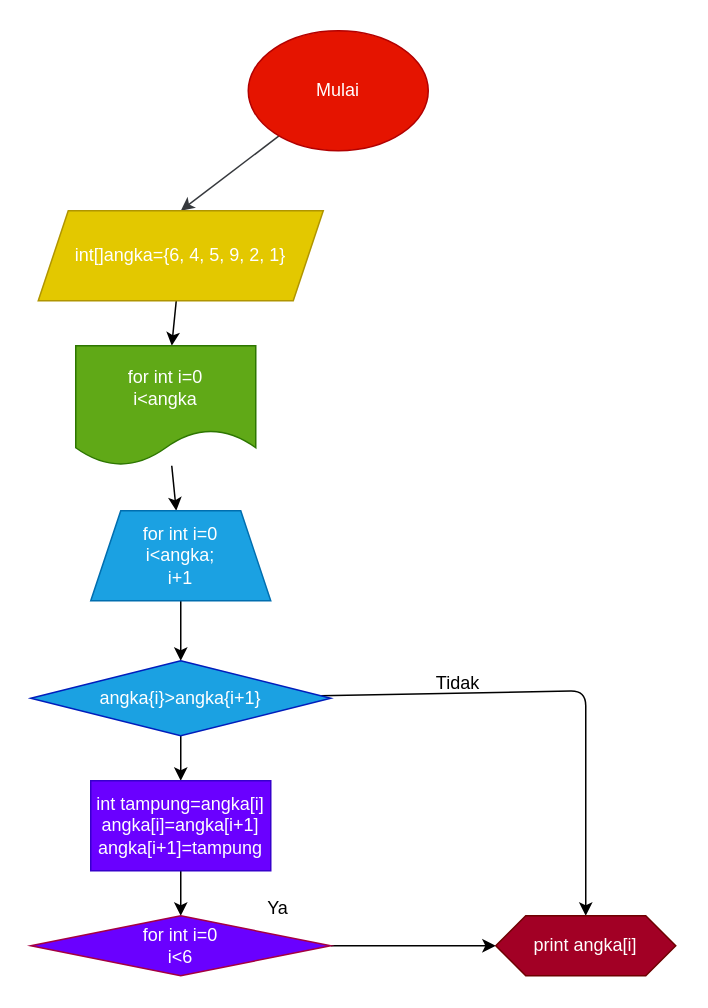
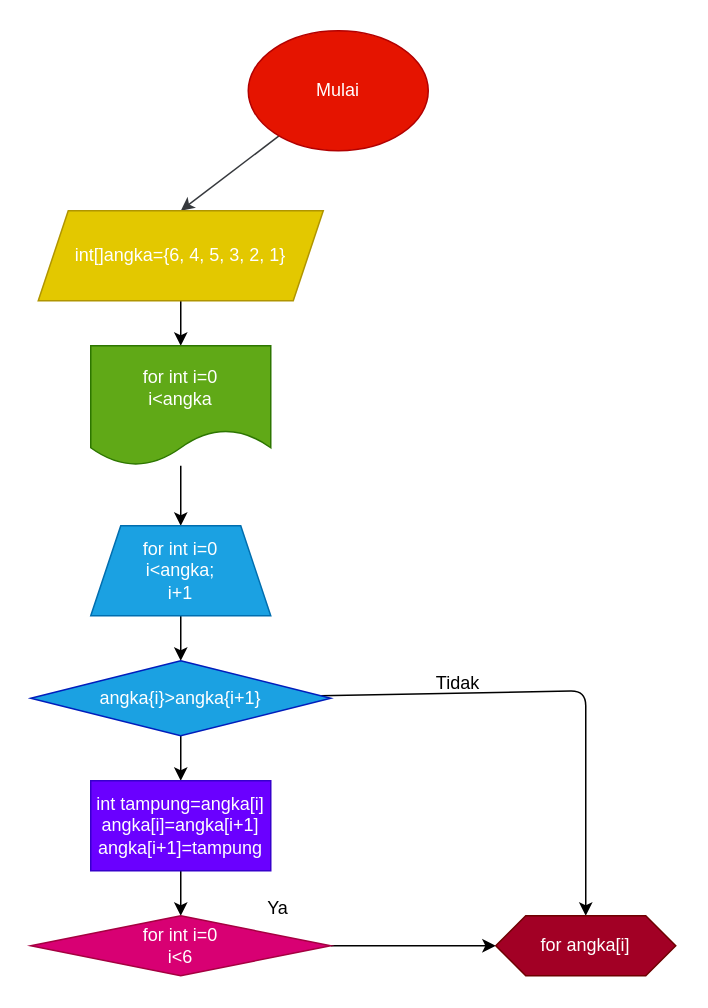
- <mxCell id="5" value="int[]angka={6, 4, 5, 9, 2, 1}" style="shape=parallelogram;perimeter=parallelogramPerimeter;whiteSpace=wrap;html=1;fixedSize=1;fillColor=#e3c800;fontColor=#FFFFFF;strokeColor=#B09500;" parent="1" vertex="1"><mxGeometry x="25" y="140" width="190" height="60" as="geometry" /></mxCell>
+ <mxCell id="5" value="int[]angka={6, 4, 5, 3, 2, 1}" style="shape=parallelogram;perimeter=parallelogramPerimeter;whiteSpace=wrap;html=1;fixedSize=1;fillColor=#e3c800;fontColor=#FFFFFF;strokeColor=#B09500;" parent="1" vertex="1"><mxGeometry x="25" y="140" width="190" height="60" as="geometry" /></mxCell>
- <mxCell id="7" value="for int i=0&lt;br&gt;i&amp;lt;angka" style="shape=document;whiteSpace=wrap;html=1;boundedLbl=1;fillColor=#60a917;strokeColor=#2D7600;fontColor=#FFFFFF;" parent="1" vertex="1"><mxGeometry x="50" y="230" width="120" height="80" as="geometry" /></mxCell>
+ <mxCell id="7" value="for int i=0&lt;br&gt;i&amp;lt;angka" style="shape=document;whiteSpace=wrap;html=1;boundedLbl=1;fillColor=#60a917;strokeColor=#2D7600;fontColor=#FFFFFF;" parent="1" vertex="1"><mxGeometry x="60" y="230" width="120" height="80" as="geometry" /></mxCell>
- <mxCell id="9" value="for int i=0&lt;br&gt;i&amp;lt;angka;&lt;br&gt;i+1" style="shape=trapezoid;perimeter=trapezoidPerimeter;whiteSpace=wrap;html=1;fixedSize=1;fillColor=#1ba1e2;fontColor=#FFFFFF;strokeColor=#006EAF;" parent="1" vertex="1"><mxGeometry x="60" y="340" width="120" height="60" as="geometry" /></mxCell>
+ <mxCell id="9" value="for int i=0&lt;br&gt;i&amp;lt;angka;&lt;br&gt;i+1" style="shape=trapezoid;perimeter=trapezoidPerimeter;whiteSpace=wrap;html=1;fixedSize=1;fillColor=#1ba1e2;fontColor=#FFFFFF;strokeColor=#006EAF;" parent="1" vertex="1"><mxGeometry x="60" y="350" width="120" height="60" as="geometry" /></mxCell>
- <mxCell id="16" value="for int i=0&lt;br&gt;i&amp;lt;6" style="rhombus;whiteSpace=wrap;html=1;fillColor=#6a00ff;fontColor=#FFFFFF;strokeColor=#A50040;" parent="1" vertex="1"><mxGeometry x="20" y="610" width="200" height="40" as="geometry" /></mxCell>
+ <mxCell id="16" value="for int i=0&lt;br&gt;i&amp;lt;6" style="rhombus;whiteSpace=wrap;html=1;fillColor=#d80073;fontColor=#FFFFFF;strokeColor=#A50040;" parent="1" vertex="1"><mxGeometry x="20" y="610" width="200" height="40" as="geometry" /></mxCell>
- <mxCell id="17" value="print angka[i]" style="shape=hexagon;perimeter=hexagonPerimeter2;whiteSpace=wrap;html=1;fixedSize=1;fillColor=#a20025;fontColor=#FFFFFF;strokeColor=#6F0000;" parent="1" vertex="1"><mxGeometry x="330" y="610" width="120" height="40" as="geometry" /></mxCell>
+ <mxCell id="17" value="for angka[i]" style="shape=hexagon;perimeter=hexagonPerimeter2;whiteSpace=wrap;html=1;fixedSize=1;fillColor=#a20025;fontColor=#FFFFFF;strokeColor=#6F0000;" parent="1" vertex="1"><mxGeometry x="330" y="610" width="120" height="40" as="geometry" /></mxCell>
